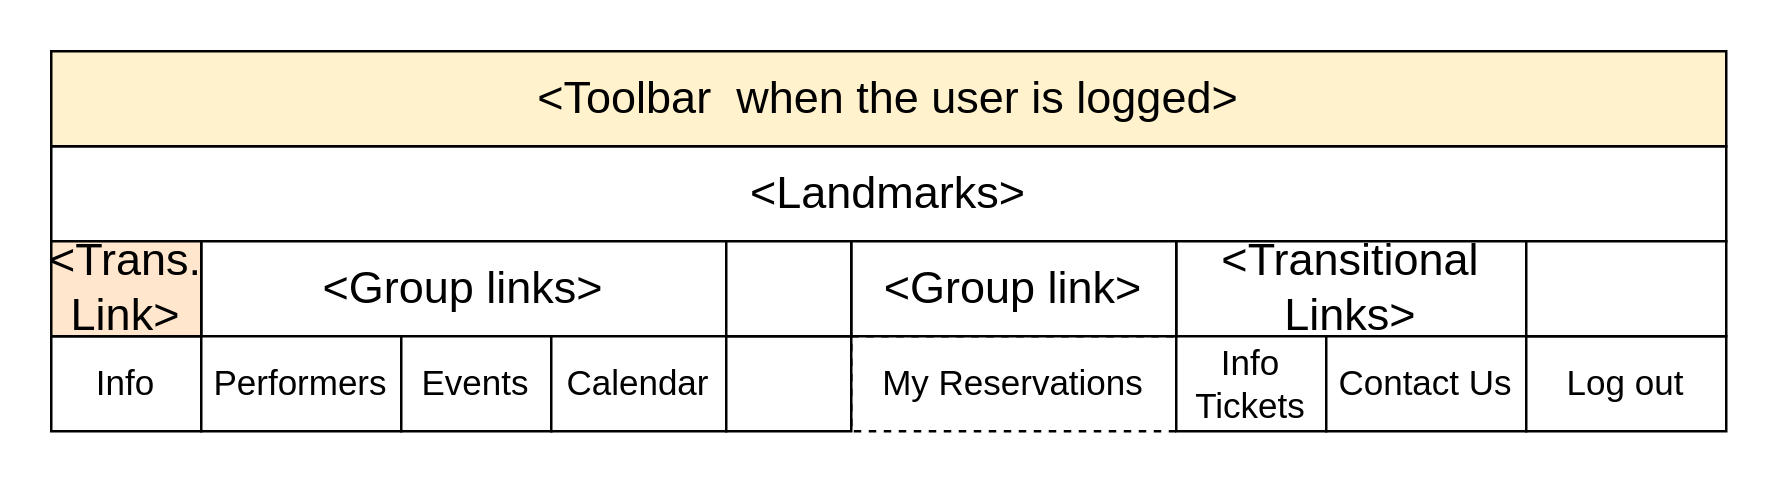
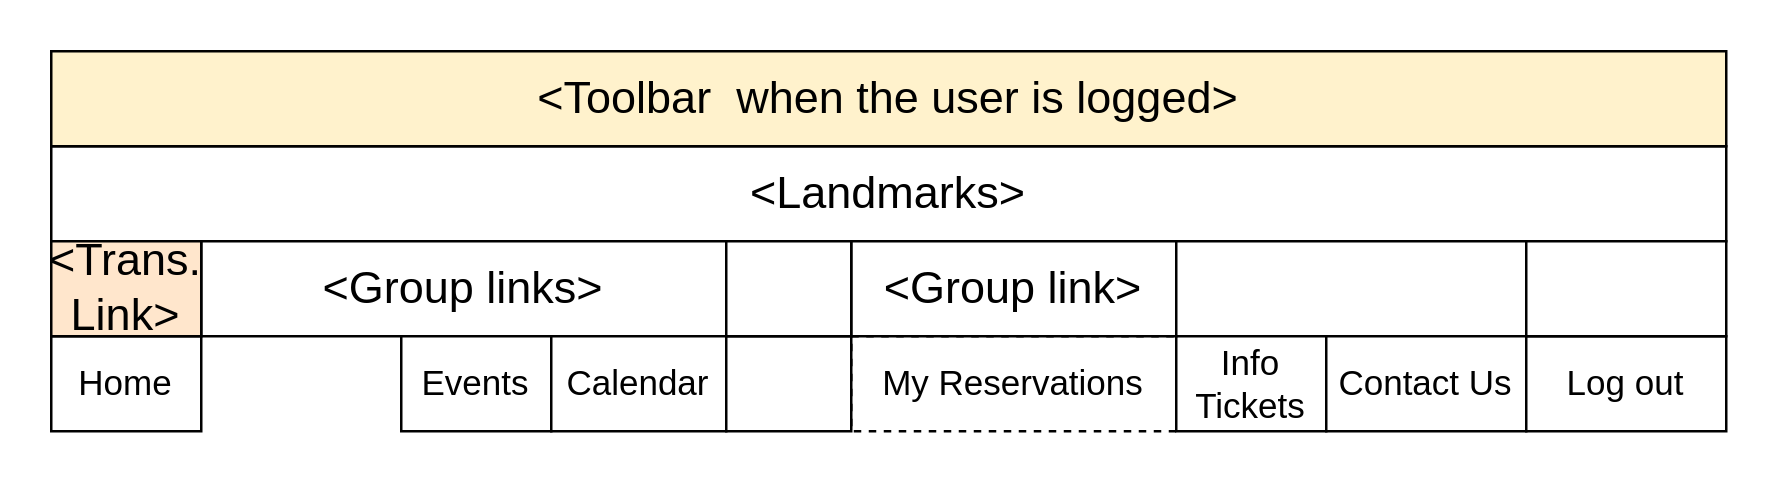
- <mxCell id="6" value="&lt;span style=&quot;font-size: 18px;&quot;&gt;&amp;lt;Transitional Links&amp;gt;&lt;/span&gt;&lt;br style=&quot;font-size: 18px;&quot;&gt;" style="rounded=0;whiteSpace=wrap;html=1;fontStyle=0;fontSize=18;" parent="1" vertex="1"><mxGeometry x="470" y="96" width="140" height="38" as="geometry" /></mxCell>
- <mxCell id="4" value="&lt;span style=&quot;font-size: 14px;&quot;&gt;Info&lt;/span&gt;" style="rounded=0;whiteSpace=wrap;html=1;fontStyle=0;fontSize=14;" parent="1" vertex="1"><mxGeometry x="20" y="134" width="60" height="38" as="geometry" /></mxCell>
+ <mxCell id="4" value="&lt;span style=&quot;font-size: 14px;&quot;&gt;Home&lt;/span&gt;" style="rounded=0;whiteSpace=wrap;html=1;fontStyle=0;fontSize=14;" parent="1" vertex="1"><mxGeometry x="20" y="134" width="60" height="38" as="geometry" /></mxCell>
- <mxCell id="7" value="&lt;span style=&quot;font-size: 14px&quot;&gt;Performers&lt;/span&gt;" style="rounded=0;whiteSpace=wrap;html=1;fontStyle=0;fontSize=14;" parent="1" vertex="1"><mxGeometry x="80" y="134" width="80" height="38" as="geometry" /></mxCell>
